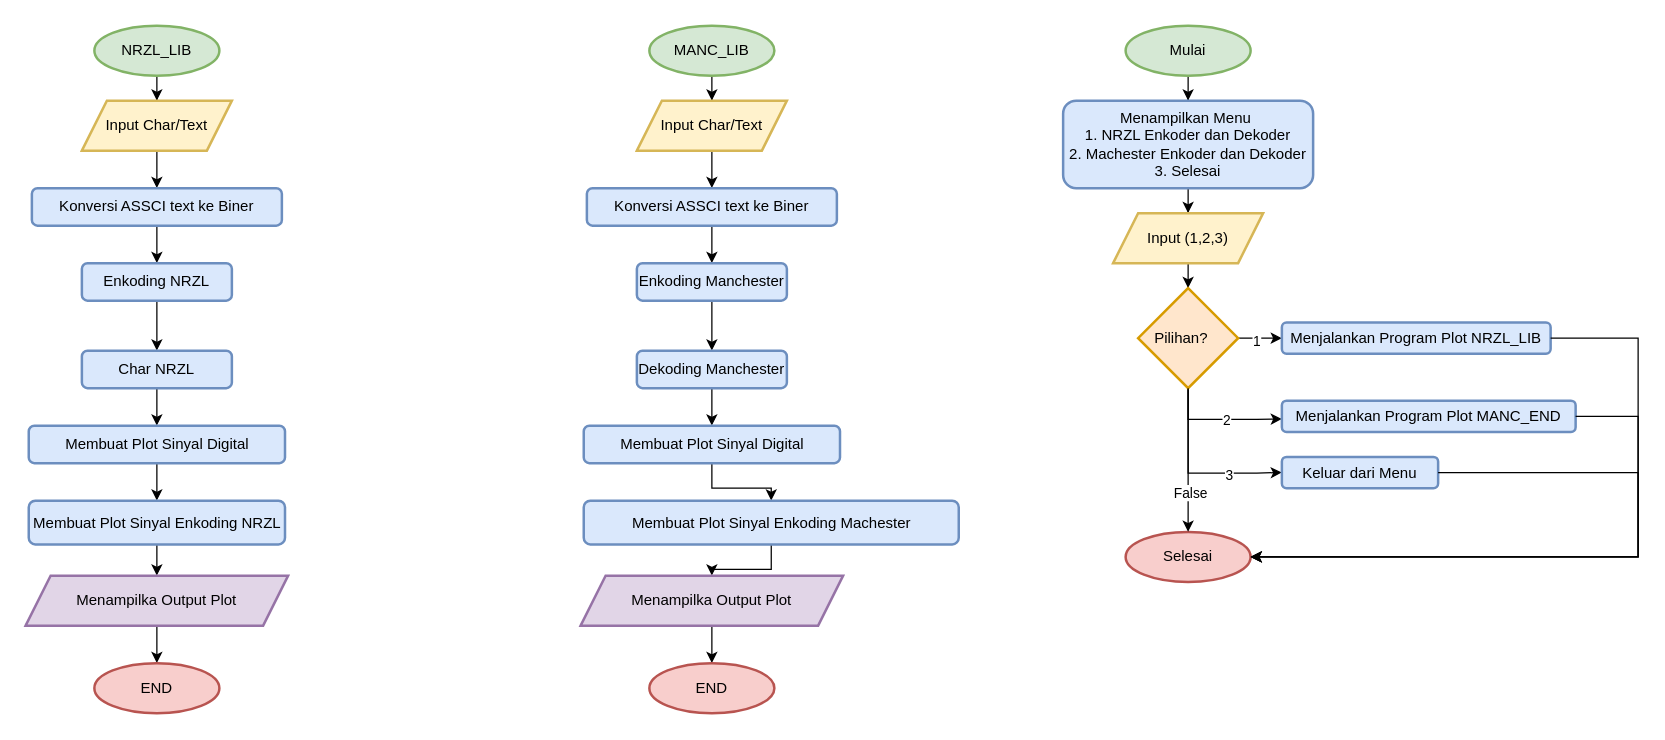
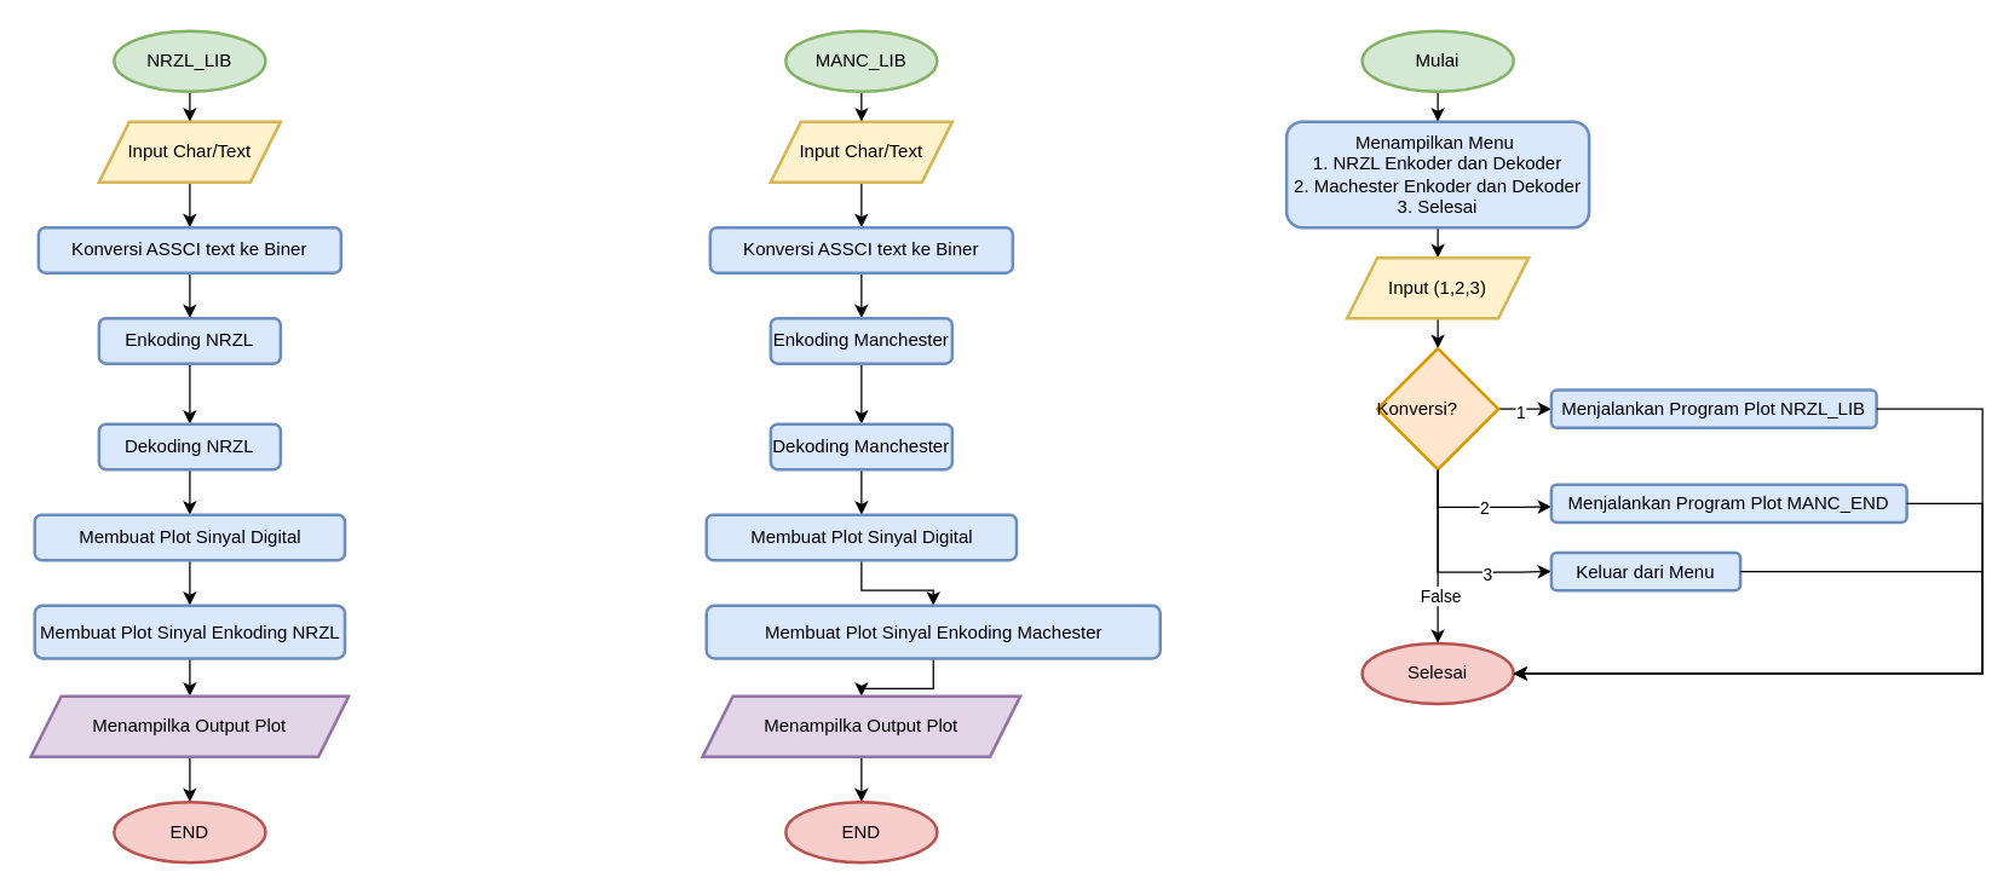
- <mxCell id="49" value="Pilihan?&lt;span style=&quot;white-space: pre;&quot;&gt;&#09;&lt;/span&gt;" style="rhombus;whiteSpace=wrap;html=1;fillColor=#ffe6cc;strokeColor=#d79b00;strokeWidth=2;" vertex="1" parent="1"><mxGeometry x="910" y="230" width="80" height="80" as="geometry" /></mxCell>
+ <mxCell id="49" value="Konversi?&lt;span style=&quot;white-space: pre;&quot;&gt;&#09;&lt;/span&gt;" style="rhombus;whiteSpace=wrap;html=1;fillColor=#ffe6cc;strokeColor=#d79b00;strokeWidth=2;" vertex="1" parent="1"><mxGeometry x="910" y="230" width="80" height="80" as="geometry" /></mxCell>
- <mxCell id="11" value="Char NRZL" style="whiteSpace=wrap;html=1;rounded=1;strokeWidth=2;fillColor=#dae8fc;strokeColor=#6c8ebf;" vertex="1" parent="1"><mxGeometry x="65" y="280" width="120" height="30" as="geometry" /></mxCell>
+ <mxCell id="11" value="Dekoding NRZL" style="whiteSpace=wrap;html=1;rounded=1;strokeWidth=2;fillColor=#dae8fc;strokeColor=#6c8ebf;" vertex="1" parent="1"><mxGeometry x="65" y="280" width="120" height="30" as="geometry" /></mxCell>
